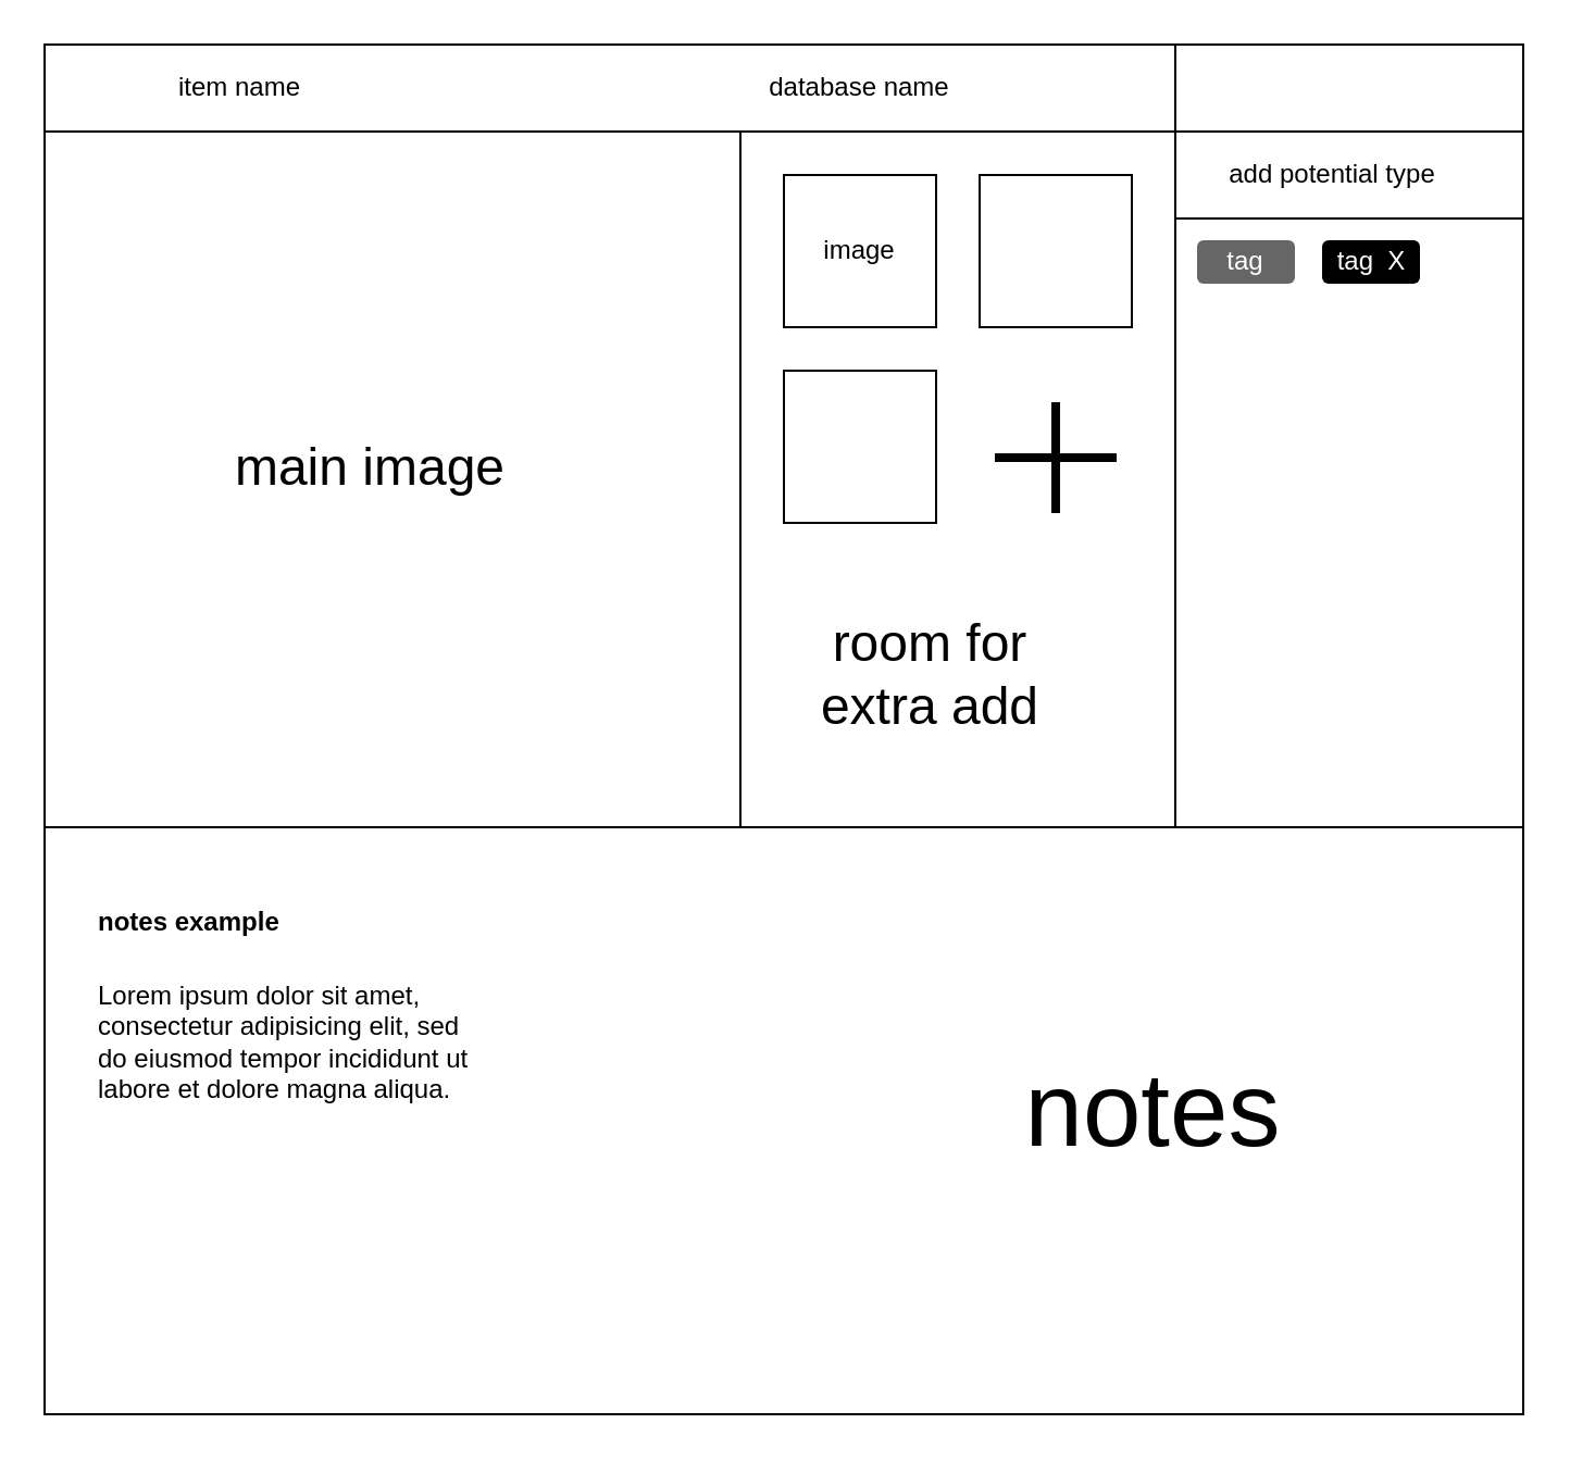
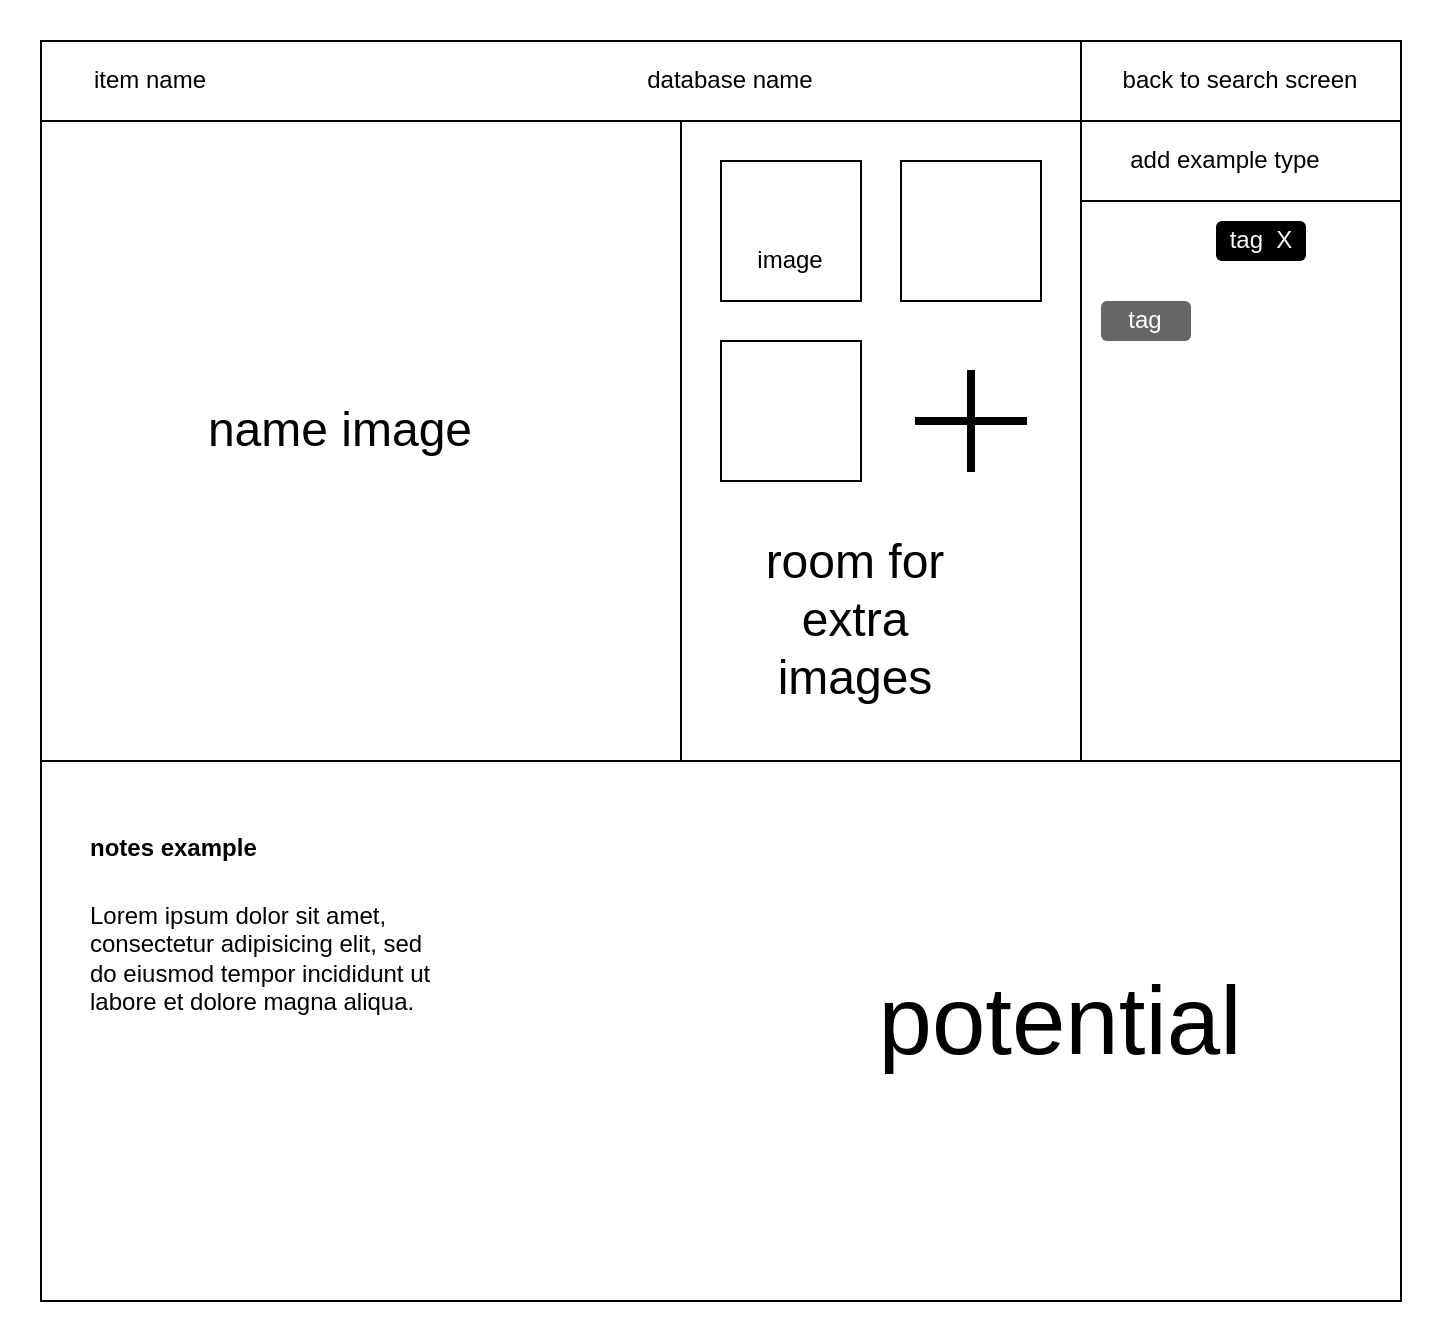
- <mxCell id="18" value="item name" style="text;html=1;strokeColor=none;fillColor=none;align=center;verticalAlign=middle;whiteSpace=wrap;rounded=0;" parent="1" vertex="1"><mxGeometry x="65" y="30" width="90" height="20" as="geometry" /></mxCell>
+ <mxCell id="18" value="item name" style="text;html=1;strokeColor=none;fillColor=none;align=center;verticalAlign=middle;whiteSpace=wrap;rounded=0;" parent="1" vertex="1"><mxGeometry x="30" y="30" width="90" height="20" as="geometry" /></mxCell>
- <mxCell id="16" value="database name" style="text;html=1;strokeColor=none;fillColor=none;align=center;verticalAlign=middle;whiteSpace=wrap;rounded=0;" parent="1" vertex="1"><mxGeometry x="340" y="30" width="110" height="20" as="geometry" /></mxCell>
+ <mxCell id="16" value="database name" style="text;html=1;strokeColor=none;fillColor=none;align=center;verticalAlign=middle;whiteSpace=wrap;rounded=0;" parent="1" vertex="1"><mxGeometry x="310" y="30" width="110" height="20" as="geometry" /></mxCell>
+ <mxCell id="15" value="back to search screen" style="text;html=1;strokeColor=none;fillColor=none;align=center;verticalAlign=middle;whiteSpace=wrap;rounded=0;" parent="1" vertex="1"><mxGeometry x="550" y="30" width="140" height="20" as="geometry" /></mxCell>
- <mxCell id="21" value="add potential type" style="text;html=1;strokeColor=none;fillColor=none;align=center;verticalAlign=middle;whiteSpace=wrap;rounded=0;" parent="1" vertex="1"><mxGeometry x="550" y="70" width="125" height="20" as="geometry" /></mxCell>
+ <mxCell id="21" value="add example type" style="text;html=1;strokeColor=none;fillColor=none;align=center;verticalAlign=middle;whiteSpace=wrap;rounded=0;" parent="1" vertex="1"><mxGeometry x="550" y="70" width="125" height="20" as="geometry" /></mxCell>
- <mxCell id="10" value="image" style="text;html=1;strokeColor=none;fillColor=none;align=center;verticalAlign=middle;whiteSpace=wrap;rounded=0;" parent="1" vertex="1"><mxGeometry x="375" y="105" width="40" height="20" as="geometry" /></mxCell>
+ <mxCell id="10" value="image" style="text;html=1;strokeColor=none;fillColor=none;align=center;verticalAlign=middle;whiteSpace=wrap;rounded=0;" parent="1" vertex="1"><mxGeometry x="375" y="120" width="40" height="20" as="geometry" /></mxCell>
- <mxCell id="22" value="tag" style="rounded=1;whiteSpace=wrap;html=1;fillColor=#666666;strokeColor=none;fontColor=#FFFFFF;" parent="1" vertex="1"><mxGeometry x="550" y="110" width="45" height="20" as="geometry" /></mxCell>
+ <mxCell id="22" value="tag" style="rounded=1;whiteSpace=wrap;html=1;fillColor=#666666;strokeColor=none;fontColor=#FFFFFF;" parent="1" vertex="1"><mxGeometry x="550" y="150" width="45" height="20" as="geometry" /></mxCell>
- <mxCell id="6" value="&lt;font style=&quot;font-size: 24px&quot;&gt;main image&lt;/font&gt;" style="text;html=1;strokeColor=none;fillColor=none;align=center;verticalAlign=middle;whiteSpace=wrap;rounded=0;" parent="1" vertex="1"><mxGeometry x="60" y="120" width="220" height="190" as="geometry" /></mxCell>
+ <mxCell id="6" value="&lt;font style=&quot;font-size: 24px&quot;&gt;name image&lt;/font&gt;" style="text;html=1;strokeColor=none;fillColor=none;align=center;verticalAlign=middle;whiteSpace=wrap;rounded=0;" parent="1" vertex="1"><mxGeometry x="60" y="120" width="220" height="190" as="geometry" /></mxCell>
- <mxCell id="11" value="&lt;font style=&quot;font-size: 24px&quot;&gt;room for extra add&lt;/font&gt;" style="text;html=1;strokeColor=none;fillColor=none;align=center;verticalAlign=middle;whiteSpace=wrap;rounded=0;" parent="1" vertex="1"><mxGeometry x="370" y="270" width="115" height="80" as="geometry" /></mxCell>
+ <mxCell id="11" value="&lt;font style=&quot;font-size: 24px&quot;&gt;room for extra images&lt;/font&gt;" style="text;html=1;strokeColor=none;fillColor=none;align=center;verticalAlign=middle;whiteSpace=wrap;rounded=0;" parent="1" vertex="1"><mxGeometry x="370" y="270" width="115" height="80" as="geometry" /></mxCell>
- <mxCell id="13" value="&lt;font style=&quot;font-size: 48px&quot;&gt;notes&lt;/font&gt;" style="text;html=1;strokeColor=none;fillColor=none;align=center;verticalAlign=middle;whiteSpace=wrap;rounded=0;" parent="1" vertex="1"><mxGeometry x="430" y="440" width="200" height="140" as="geometry" /></mxCell>
+ <mxCell id="13" value="&lt;font style=&quot;font-size: 48px&quot;&gt;potential&lt;/font&gt;" style="text;html=1;strokeColor=none;fillColor=none;align=center;verticalAlign=middle;whiteSpace=wrap;rounded=0;" parent="1" vertex="1"><mxGeometry x="430" y="440" width="200" height="140" as="geometry" /></mxCell>
